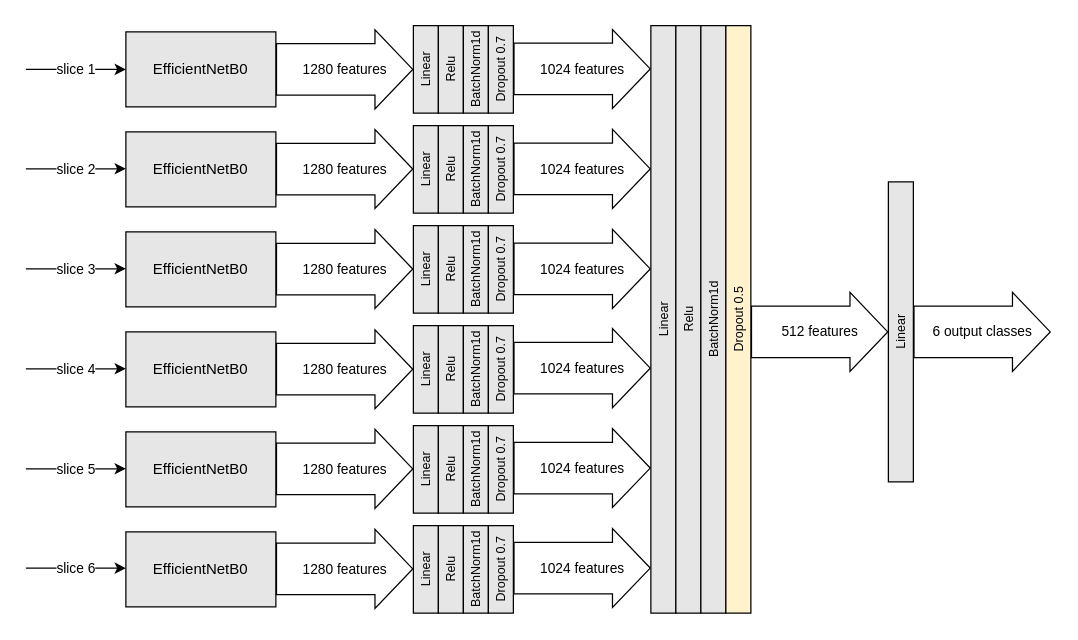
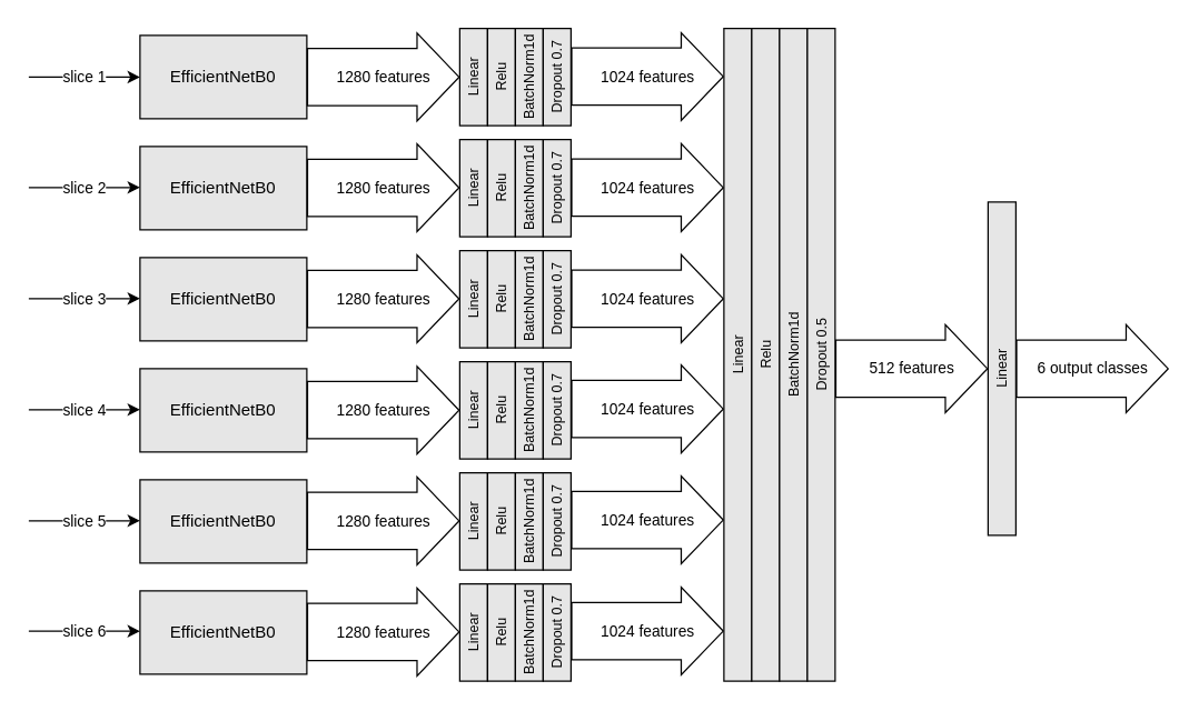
- <mxCell id="56" value="Dropout 0.5" style="rounded=0;whiteSpace=wrap;html=1;horizontal=0;fontSize=10;fillColor=#fff2cc;" vertex="1" parent="1"><mxGeometry x="580" y="20" width="20" height="470" as="geometry" /></mxCell>
+ <mxCell id="56" value="Dropout 0.5" style="rounded=0;whiteSpace=wrap;html=1;horizontal=0;fontSize=10;fillColor=#E6E6E6;" vertex="1" parent="1"><mxGeometry x="580" y="20" width="20" height="470" as="geometry" /></mxCell>
